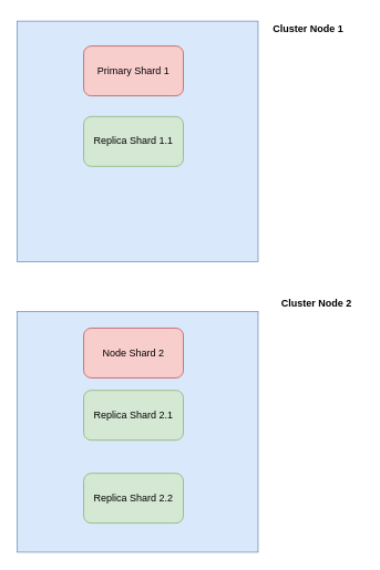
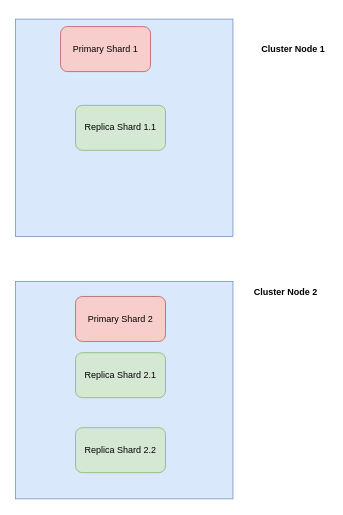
- <mxCell id="9" value="Cluster Node 1" style="text;html=1;resizable=0;autosize=1;align=center;verticalAlign=middle;points=[];fillColor=none;strokeColor=none;rounded=0;fontStyle=1" vertex="1" parent="1"><mxGeometry x="315" y="20" width="110" height="30" as="geometry" /></mxCell>
+ <mxCell id="9" value="Cluster Node 1" style="text;html=1;resizable=0;autosize=1;align=center;verticalAlign=middle;points=[];fillColor=none;strokeColor=none;rounded=0;fontStyle=1" vertex="1" parent="1"><mxGeometry x="335" y="50" width="110" height="30" as="geometry" /></mxCell>
- <mxCell id="4" value="Primary Shard 1" style="rounded=1;whiteSpace=wrap;html=1;fillColor=#f8cecc;strokeColor=#b85450;gradientColor=none;" vertex="1" parent="1"><mxGeometry x="100" y="55" width="120" height="60" as="geometry" /></mxCell>
+ <mxCell id="4" value="Primary Shard 1" style="rounded=1;whiteSpace=wrap;html=1;fillColor=#f8cecc;strokeColor=#b85450;gradientColor=none;" vertex="1" parent="1"><mxGeometry x="80" y="35" width="120" height="60" as="geometry" /></mxCell>
- <mxCell id="10" value="Cluster Node 2" style="text;html=1;resizable=0;autosize=1;align=center;verticalAlign=middle;points=[];fillColor=none;strokeColor=none;rounded=0;fontStyle=1" vertex="1" parent="1"><mxGeometry x="325" y="350" width="110" height="30" as="geometry" /></mxCell>
+ <mxCell id="10" value="Cluster Node 2" style="text;html=1;resizable=0;autosize=1;align=center;verticalAlign=middle;points=[];fillColor=none;strokeColor=none;rounded=0;fontStyle=1" vertex="1" parent="1"><mxGeometry x="325" y="375" width="110" height="30" as="geometry" /></mxCell>
- <mxCell id="5" value="Node Shard 2" style="rounded=1;whiteSpace=wrap;html=1;fillColor=#f8cecc;strokeColor=#b85450;gradientColor=none;" vertex="1" parent="1"><mxGeometry x="100" y="395" width="120" height="60" as="geometry" /></mxCell>
+ <mxCell id="5" value="Primary Shard 2" style="rounded=1;whiteSpace=wrap;html=1;fillColor=#f8cecc;strokeColor=#b85450;gradientColor=none;" vertex="1" parent="1"><mxGeometry x="100" y="395" width="120" height="60" as="geometry" /></mxCell>
